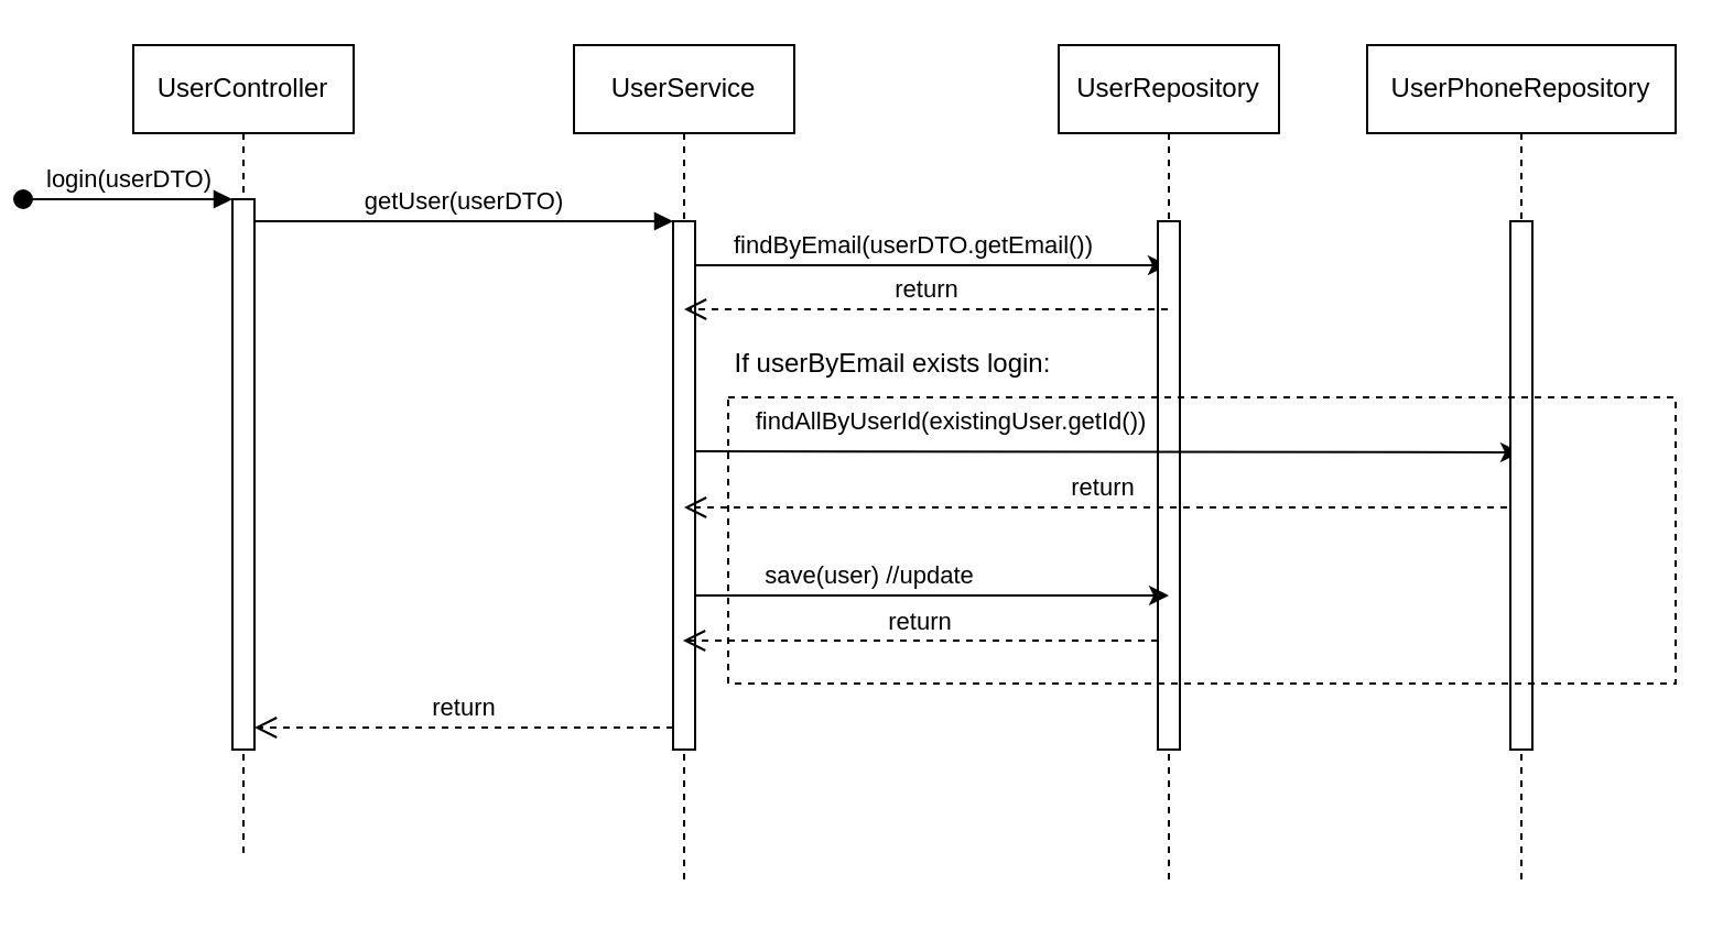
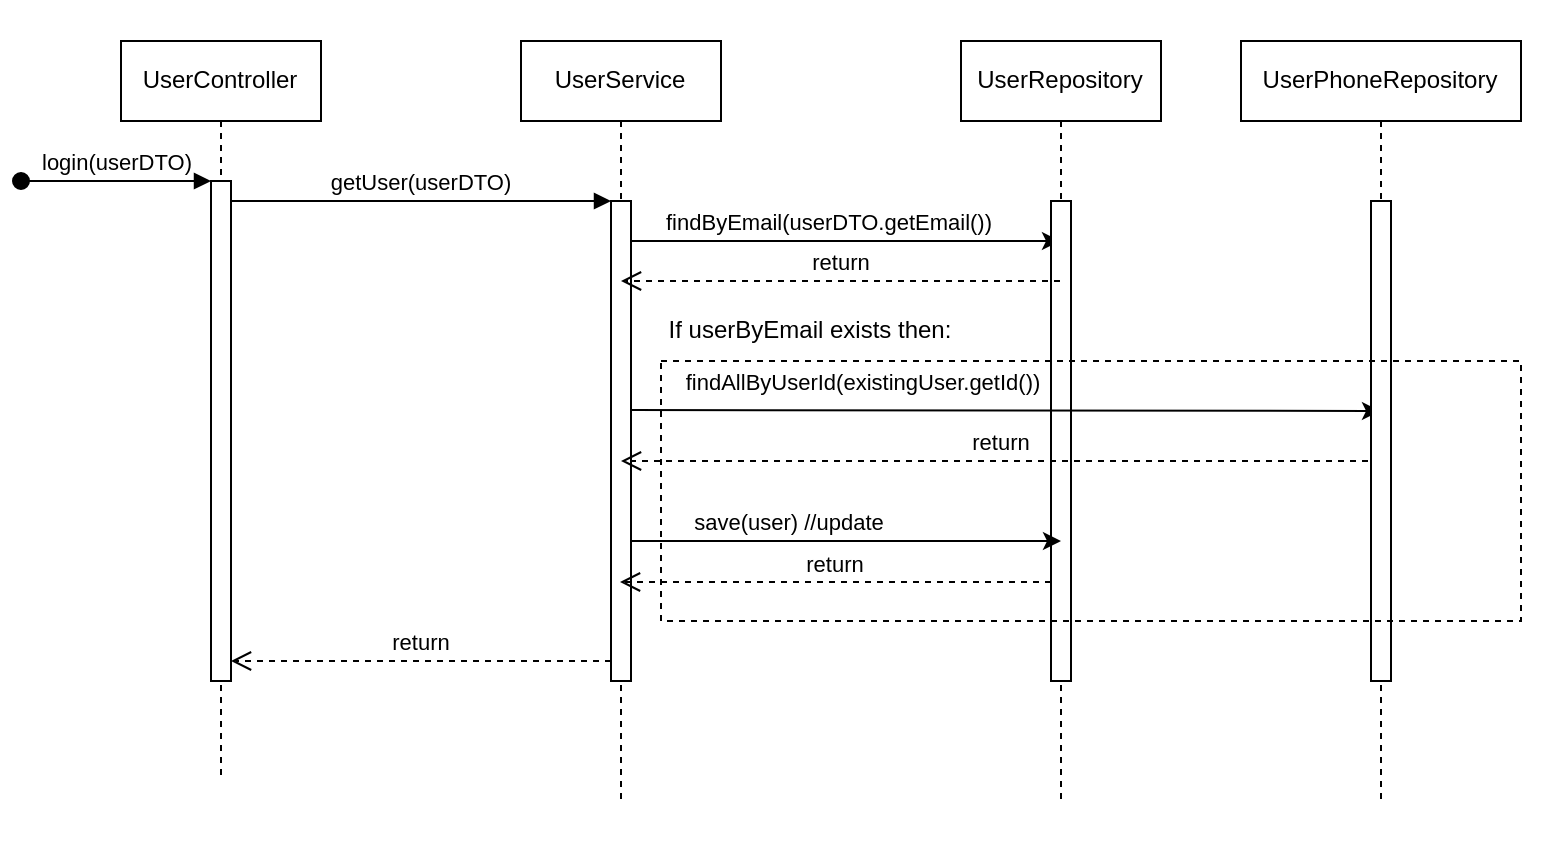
- <mxCell id="23" value="If userByEmail exists login:" style="text;html=1;align=center;verticalAlign=middle;whiteSpace=wrap;rounded=0;" parent="1" vertex="1"><mxGeometry x="260" y="150" width="210" height="30" as="geometry" /></mxCell>
+ <mxCell id="23" value="If userByEmail exists then:" style="text;html=1;align=center;verticalAlign=middle;whiteSpace=wrap;rounded=0;" parent="1" vertex="1"><mxGeometry x="260" y="150" width="210" height="30" as="geometry" /></mxCell>
